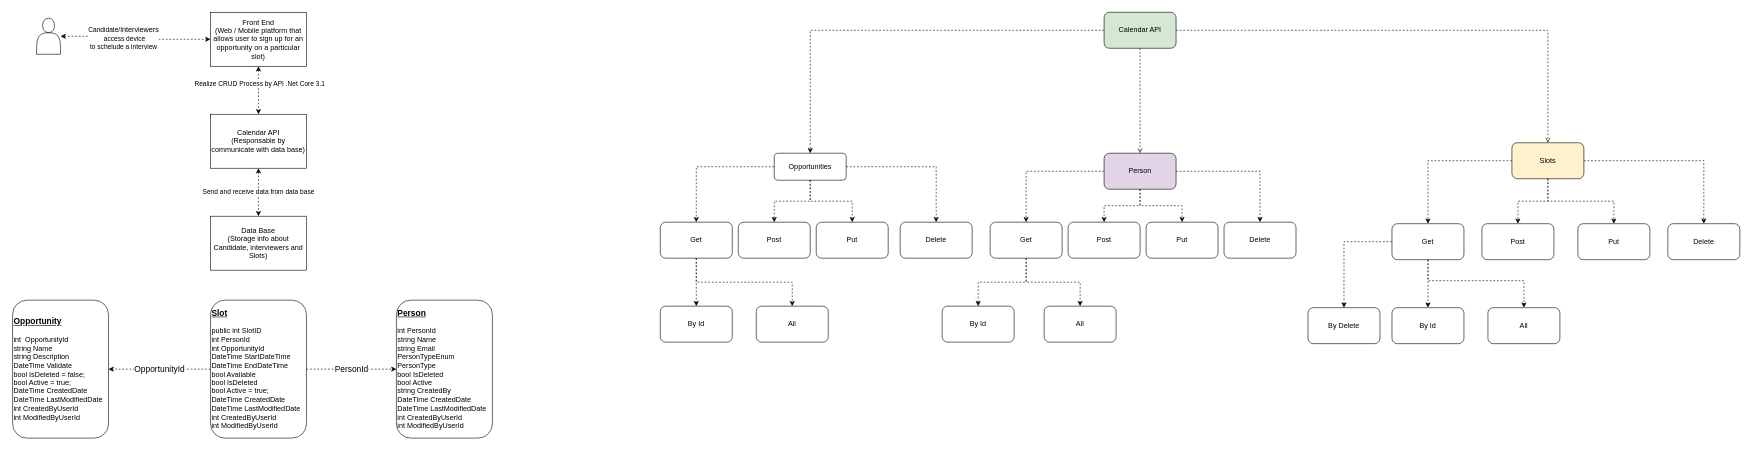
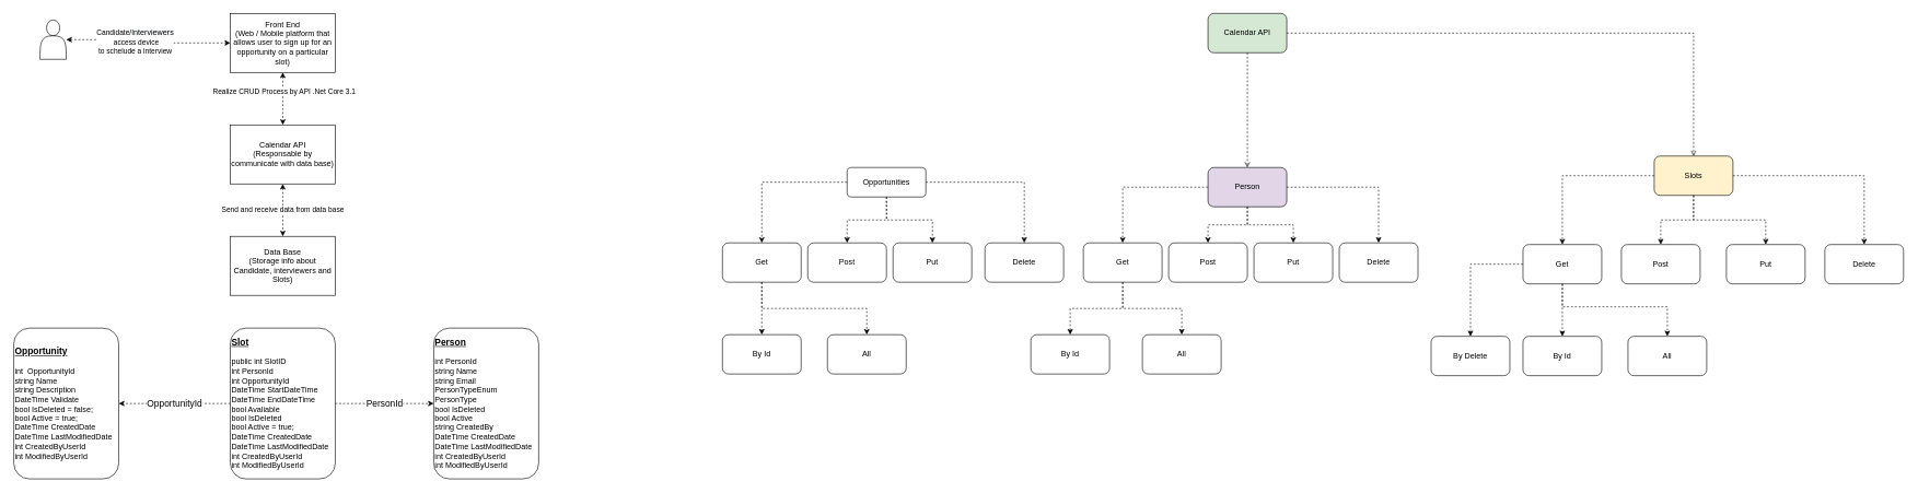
- <mxCell id="18" value="" style="edgeStyle=orthogonalEdgeStyle;rounded=0;orthogonalLoop=1;jettySize=auto;html=1;dashed=1;startArrow=none;startFill=0;" edge="1" parent="1" source="16" target="17"><mxGeometry relative="1" as="geometry" /></mxCell>
